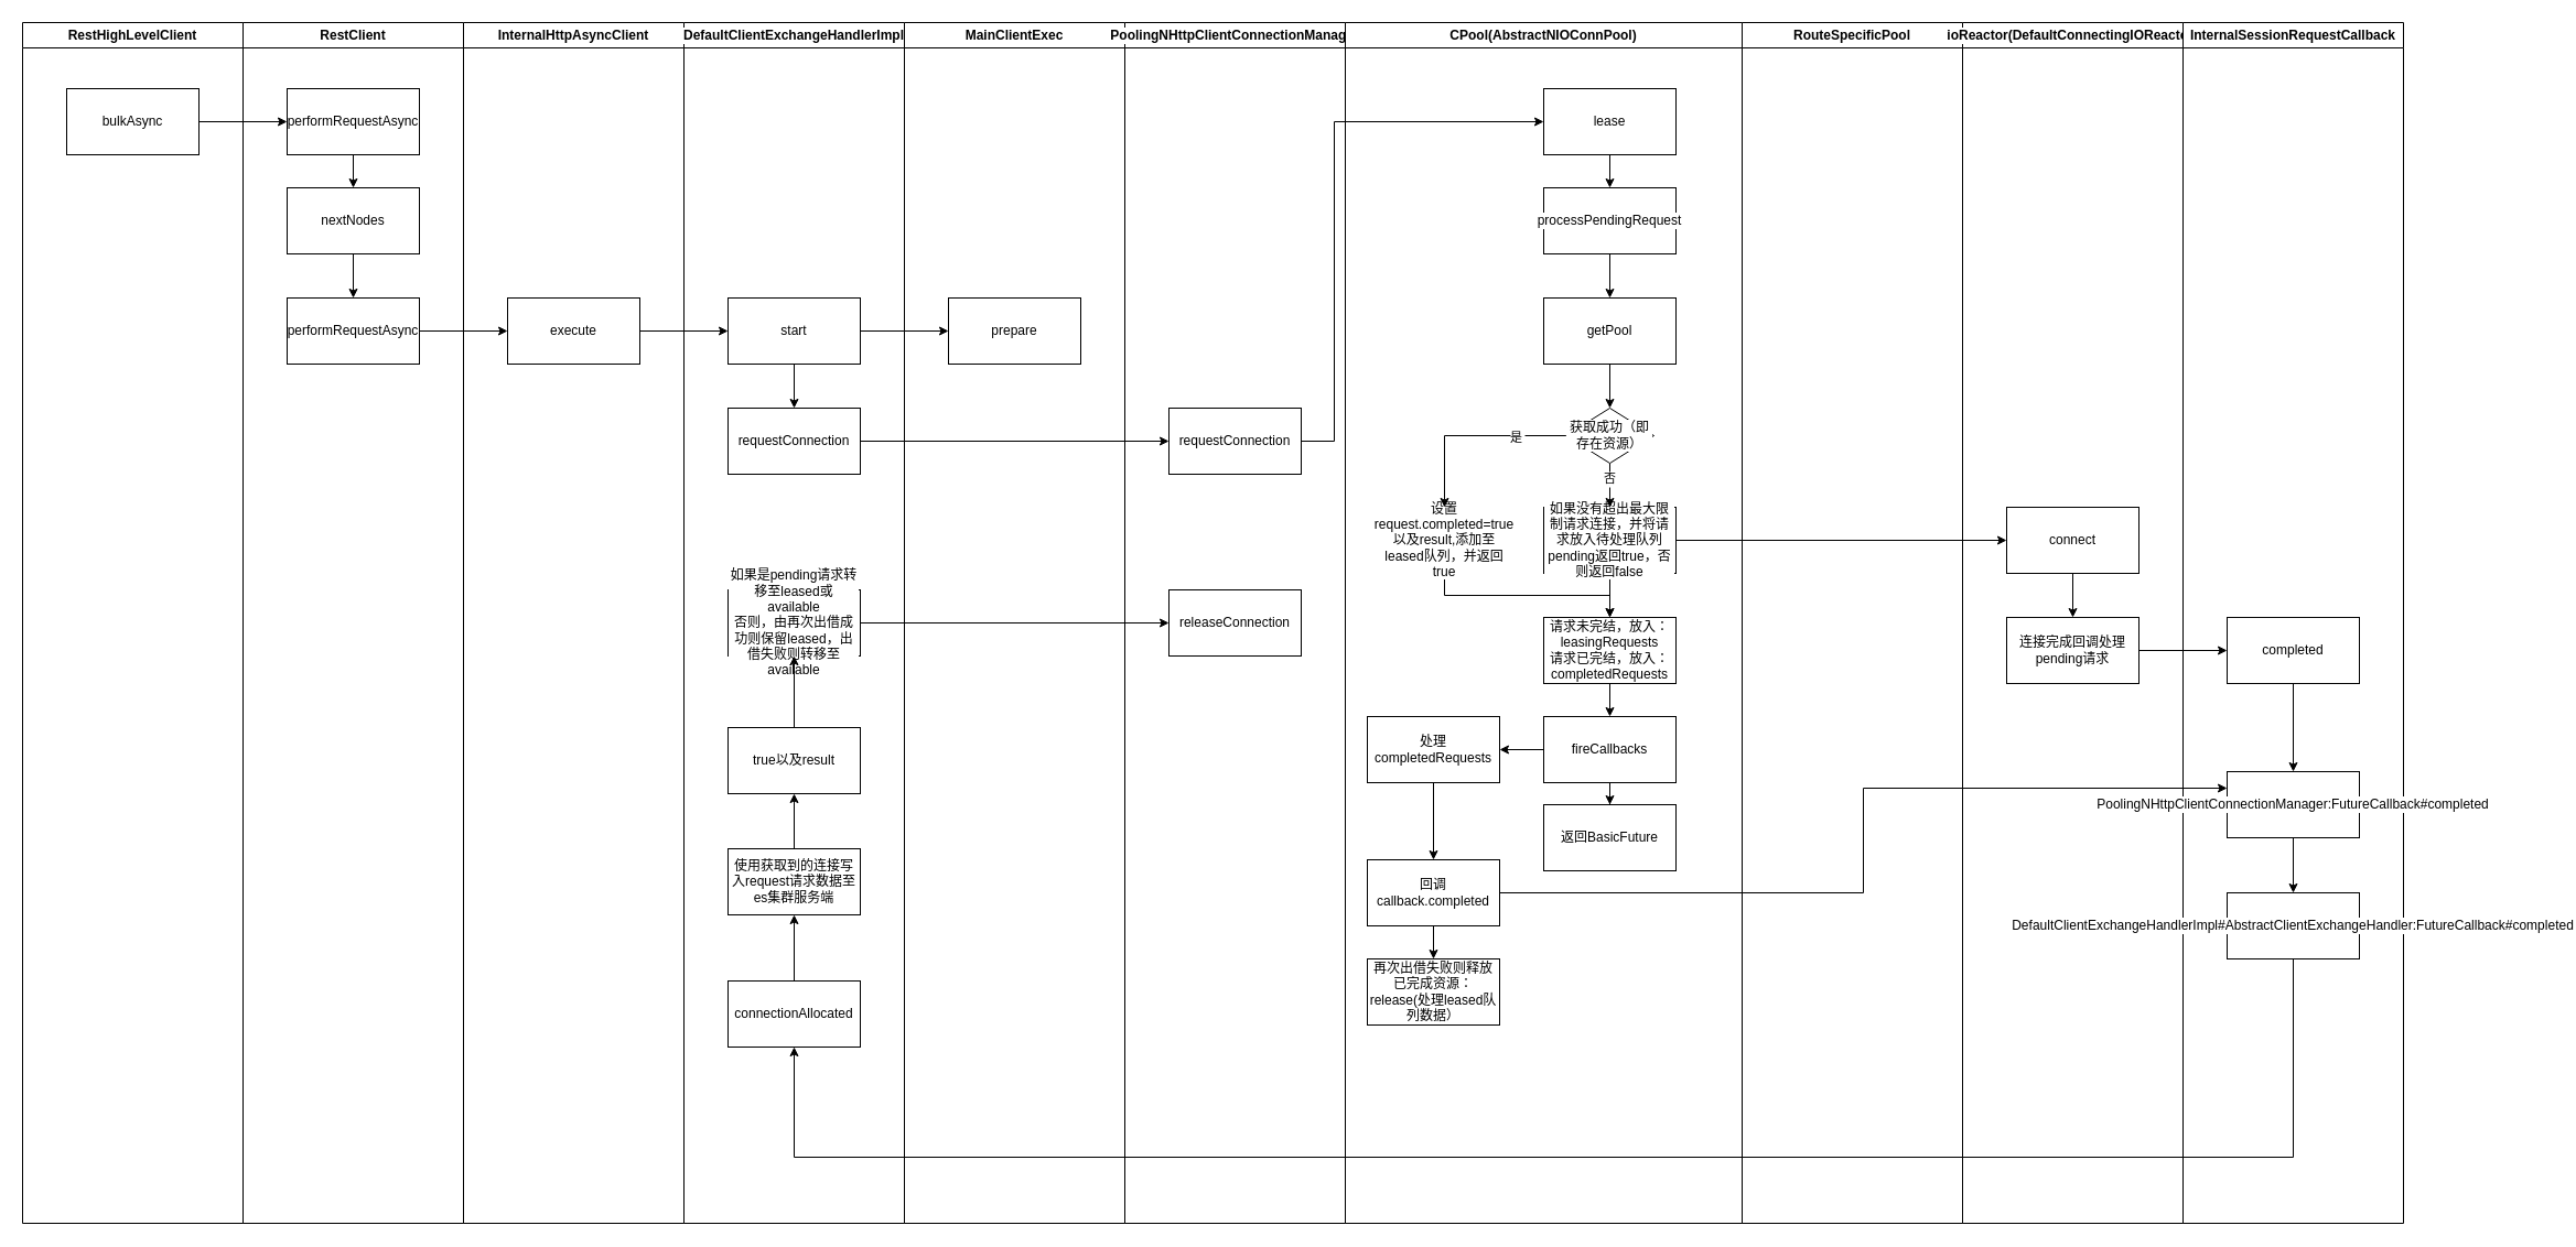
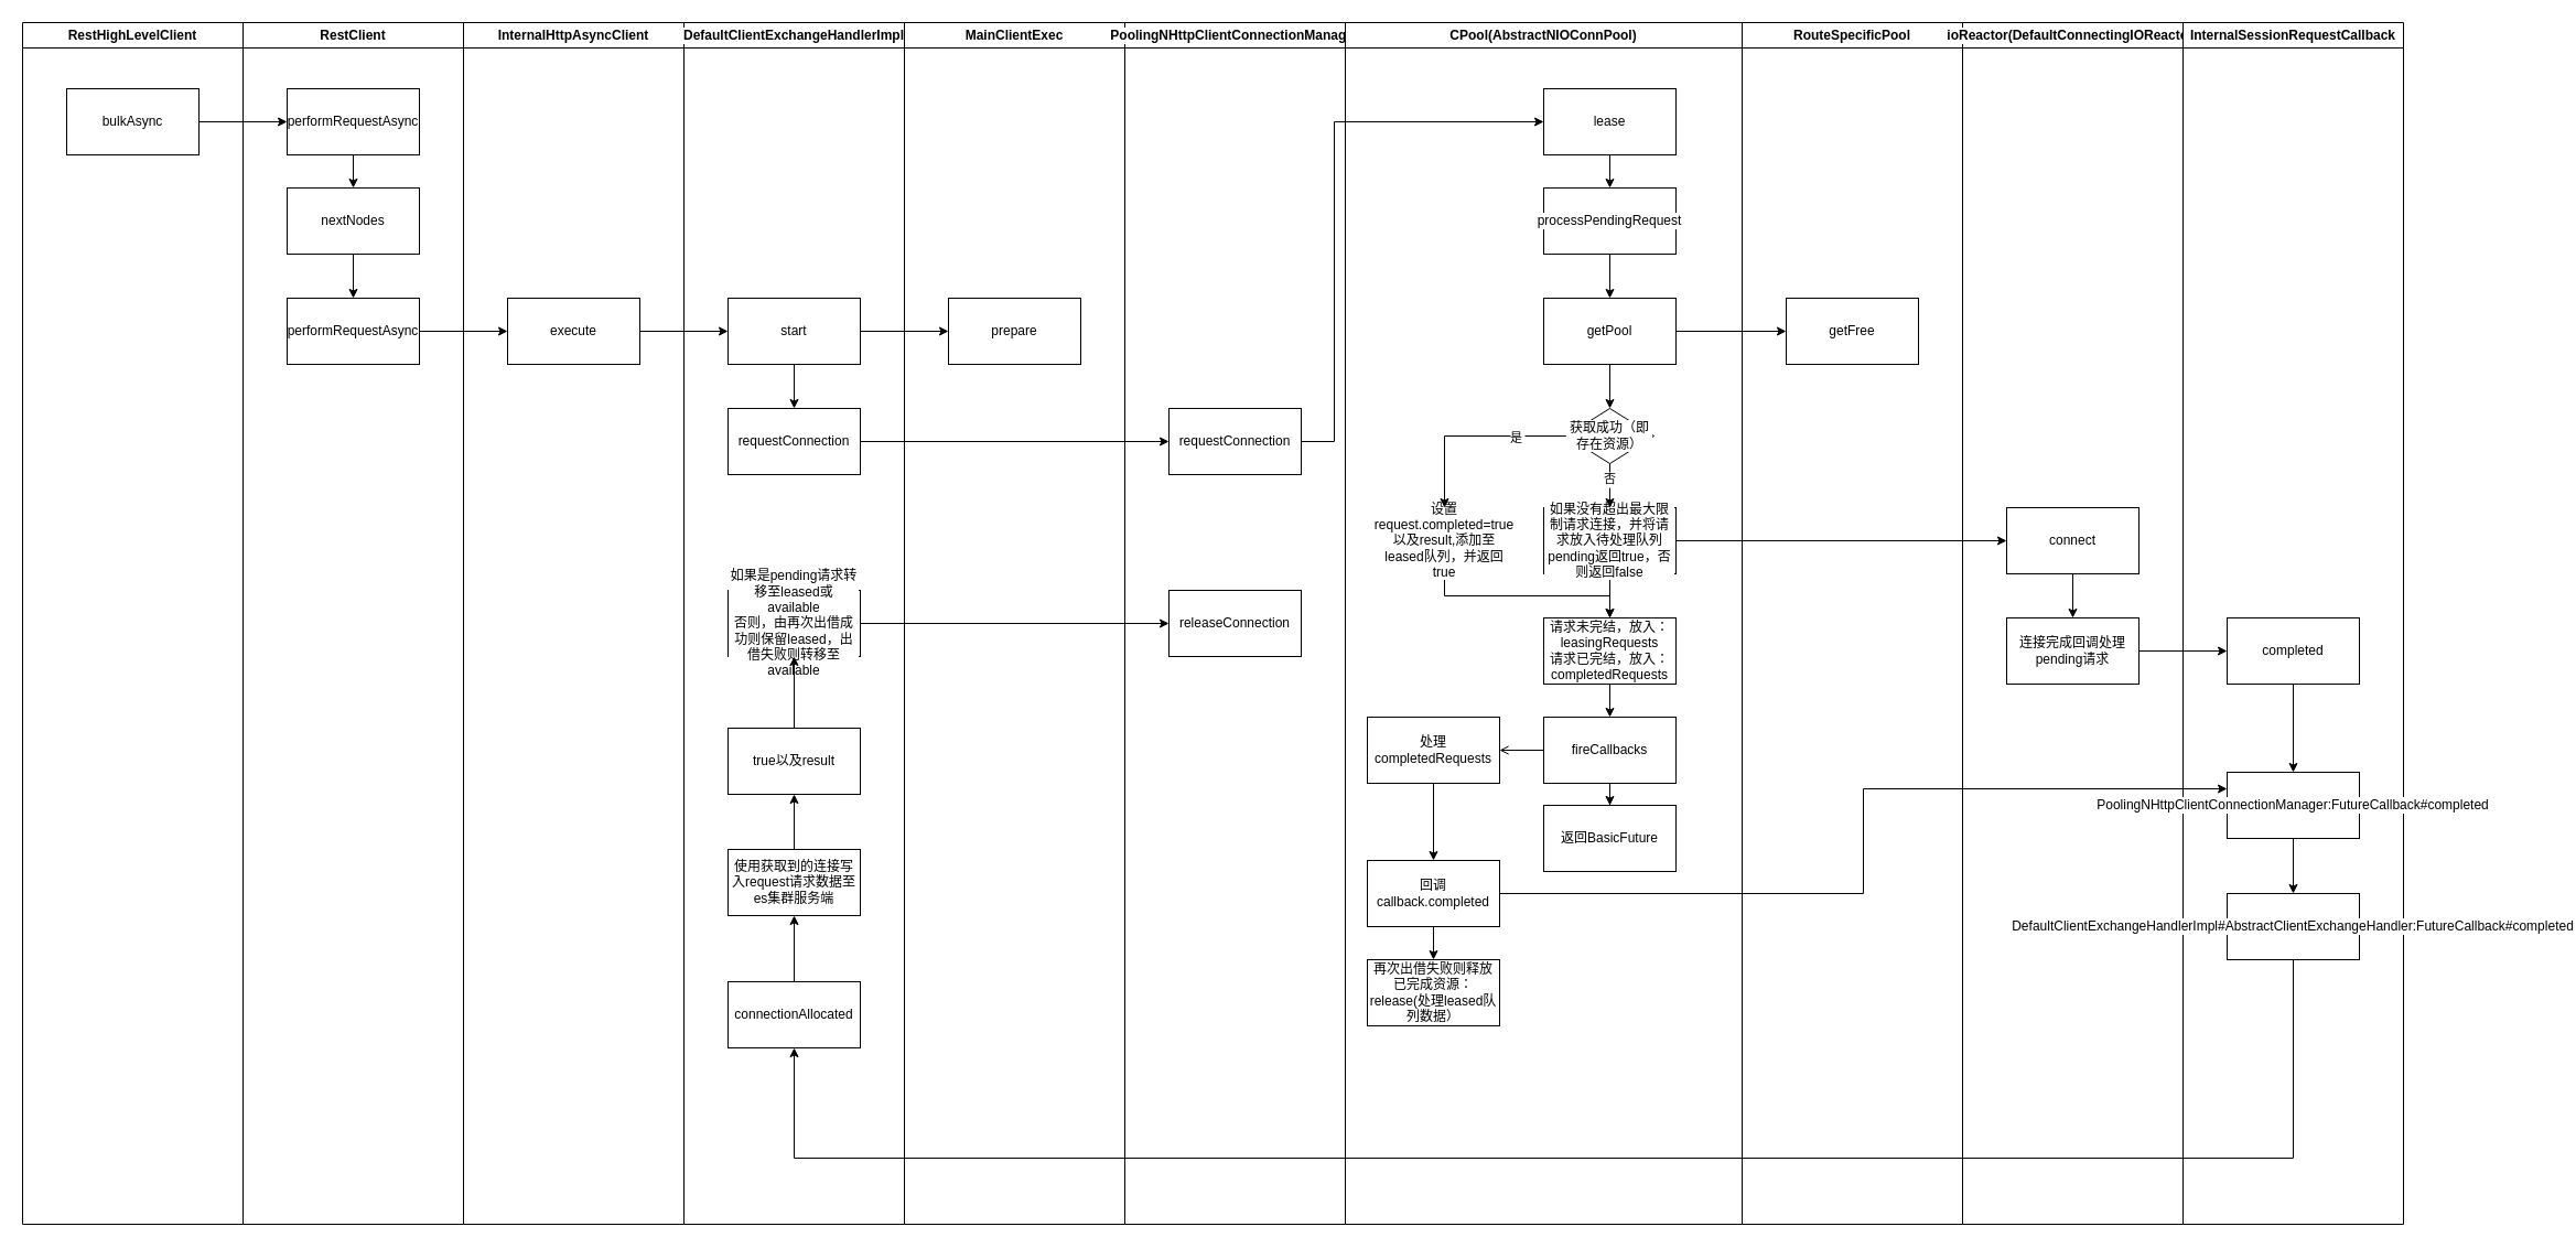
+ <mxCell id="63" value="" style="edgeStyle=orthogonalEdgeStyle;rounded=0;orthogonalLoop=1;jettySize=auto;fontColor=default;labelBackgroundColor=default;" parent="1" source="38" target="62" edge="1"><mxGeometry relative="1" as="geometry" /></mxCell>
+ <mxCell id="62" value="getFree" style="rounded=0;fontColor=default;labelBackgroundColor=default;whiteSpace=wrap;" parent="61" vertex="1"><mxGeometry x="40" y="250" width="120" height="60" as="geometry" /></mxCell>
- <mxCell id="55" value="" style="edgeStyle=orthogonalEdgeStyle;rounded=0;orthogonalLoop=1;jettySize=auto;fontColor=default;labelBackgroundColor=default;" parent="33" source="43" target="54" edge="1"><mxGeometry relative="1" as="geometry" /></mxCell>
+ <mxCell id="55" value="" style="edgeStyle=orthogonalEdgeStyle;rounded=0;orthogonalLoop=1;jettySize=auto;fontColor=default;labelBackgroundColor=default;endArrow=open;" parent="33" source="43" target="54" edge="1"><mxGeometry relative="1" as="geometry" /></mxCell>
